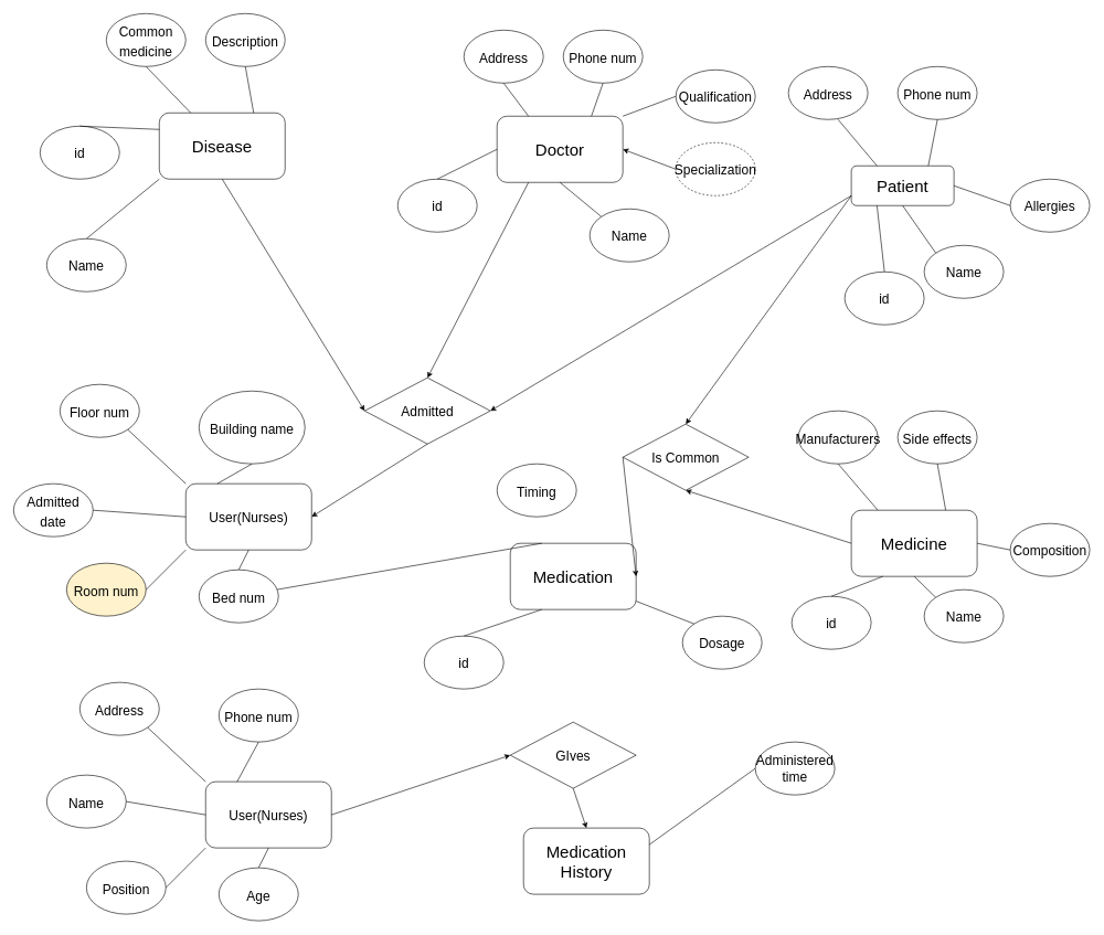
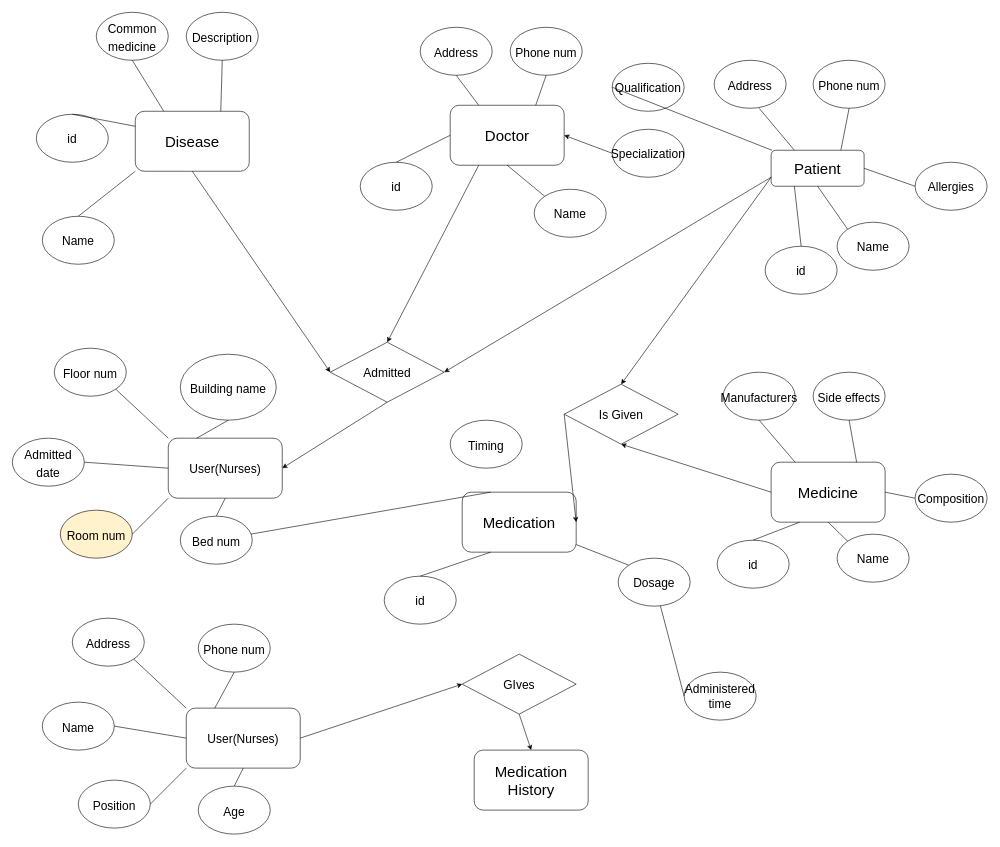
- <mxCell id="23" value="" style="endArrow=none;html=1;fontSize=20;entryX=1;entryY=0;entryDx=0;entryDy=0;exitX=0;exitY=0.5;exitDx=0;exitDy=0;" edge="1" parent="1" source="17" target="13"><mxGeometry width="50" height="50" relative="1" as="geometry"><mxPoint x="830" y="375" as="sourcePoint" /><mxPoint x="880" y="325" as="targetPoint" /></mxGeometry></mxCell>
+ <mxCell id="23" value="" style="endArrow=none;html=1;fontSize=20;exitX=0;exitY=0.5;exitDx=0;exitDy=0;" edge="1" parent="1" source="17" target="26"><mxGeometry width="50" height="50" relative="1" as="geometry"><mxPoint x="830" y="375" as="sourcePoint" /><mxPoint x="880" y="325" as="targetPoint" /></mxGeometry></mxCell>
- <mxCell id="37" value="&lt;span style=&quot;font-size: 25px;&quot;&gt;Disease&lt;/span&gt;" style="rounded=1;whiteSpace=wrap;html=1;" vertex="1" parent="1"><mxGeometry x="240" y="170" width="190" height="100" as="geometry" /></mxCell>
+ <mxCell id="37" value="&lt;span style=&quot;font-size: 25px;&quot;&gt;Disease&lt;/span&gt;" style="rounded=1;whiteSpace=wrap;html=1;" vertex="1" parent="1"><mxGeometry x="225" y="185" width="190" height="100" as="geometry" /></mxCell>
- <mxCell id="16" value="Specialization" style="ellipse;whiteSpace=wrap;html=1;fontSize=20;dashed=1;" vertex="1" parent="1"><mxGeometry x="1020" y="215" width="120" height="80" as="geometry" /></mxCell>
+ <mxCell id="16" value="Specialization" style="ellipse;whiteSpace=wrap;html=1;fontSize=20;" vertex="1" parent="1"><mxGeometry x="1020" y="215" width="120" height="80" as="geometry" /></mxCell>
- <mxCell id="57" value="Is Common" style="rhombus;whiteSpace=wrap;html=1;fontSize=20;" vertex="1" parent="1"><mxGeometry x="940" y="640" width="190" height="100" as="geometry" /></mxCell>
+ <mxCell id="57" value="Is Given" style="rhombus;whiteSpace=wrap;html=1;fontSize=20;" vertex="1" parent="1"><mxGeometry x="940" y="640" width="190" height="100" as="geometry" /></mxCell>
- <mxCell id="86" value="" style="endArrow=none;html=1;fontSize=20;exitX=0;exitY=0.5;exitDx=0;exitDy=0;entryX=1;entryY=0.25;entryDx=0;entryDy=0;" edge="1" parent="1" source="85" target="84"><mxGeometry width="50" height="50" relative="1" as="geometry"><mxPoint x="920" y="1390.91" as="sourcePoint" /><mxPoint x="1100" y="1270.002" as="targetPoint" /></mxGeometry></mxCell>
+ <mxCell id="86" value="" style="endArrow=none;html=1;fontSize=20;exitX=0;exitY=0.5;exitDx=0;exitDy=0;" edge="1" parent="1" source="85" target="62"><mxGeometry width="50" height="50" relative="1" as="geometry"><mxPoint x="920" y="1390.91" as="sourcePoint" /><mxPoint x="1100" y="1270.002" as="targetPoint" /></mxGeometry></mxCell>
